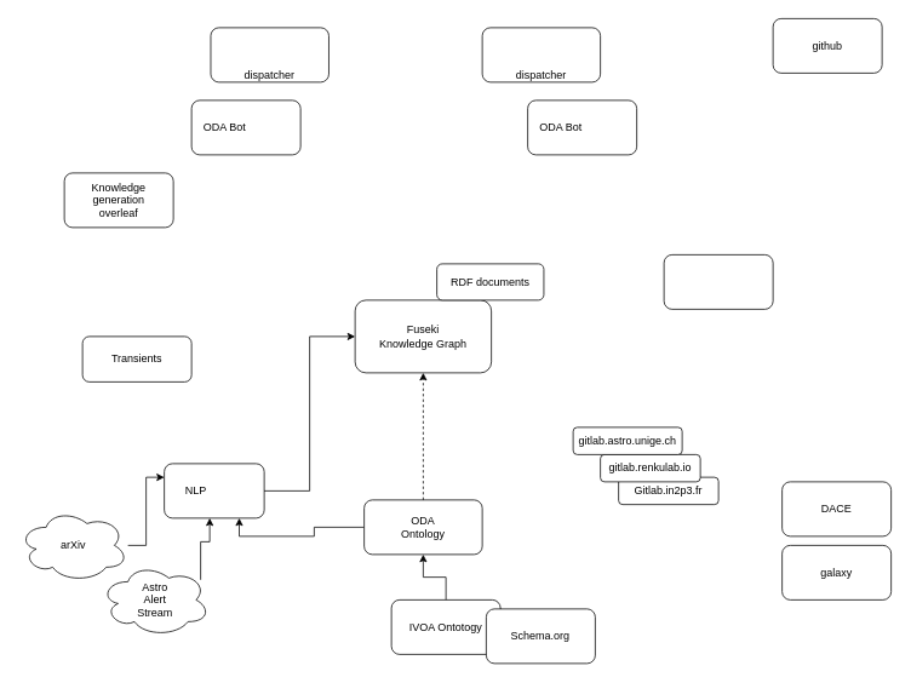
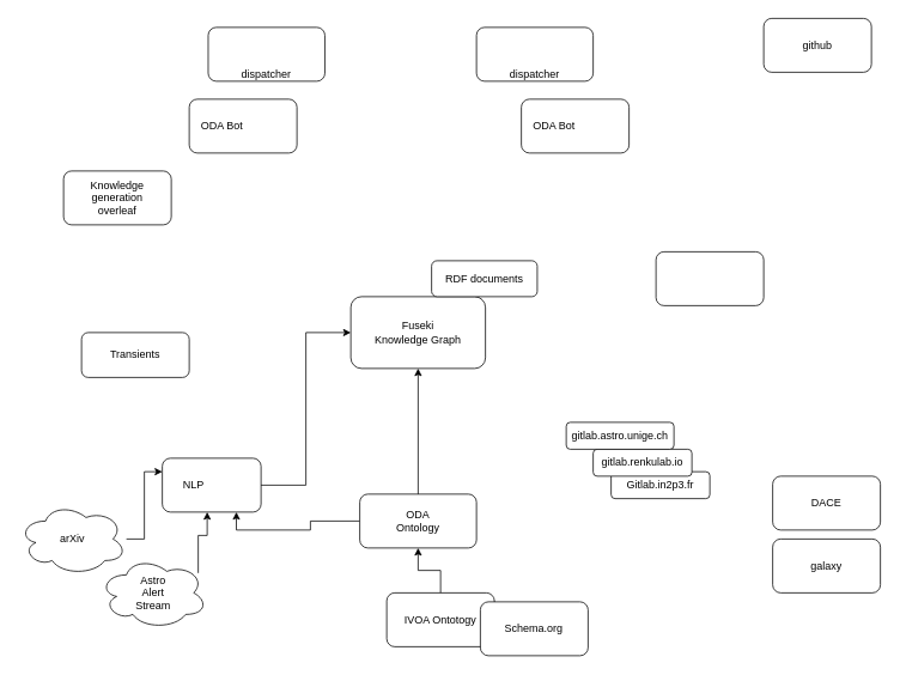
- <mxCell id="6" style="edgeStyle=orthogonalEdgeStyle;rounded=0;orthogonalLoop=1;jettySize=auto;html=1;entryX=0.5;entryY=1;entryDx=0;entryDy=0;dashed=1;" edge="1" parent="1" source="8" target="5"><mxGeometry relative="1" as="geometry" /></mxCell>
+ <mxCell id="6" style="edgeStyle=orthogonalEdgeStyle;rounded=0;orthogonalLoop=1;jettySize=auto;html=1;entryX=0.5;entryY=1;entryDx=0;entryDy=0;" edge="1" parent="1" source="8" target="5"><mxGeometry relative="1" as="geometry" /></mxCell>
